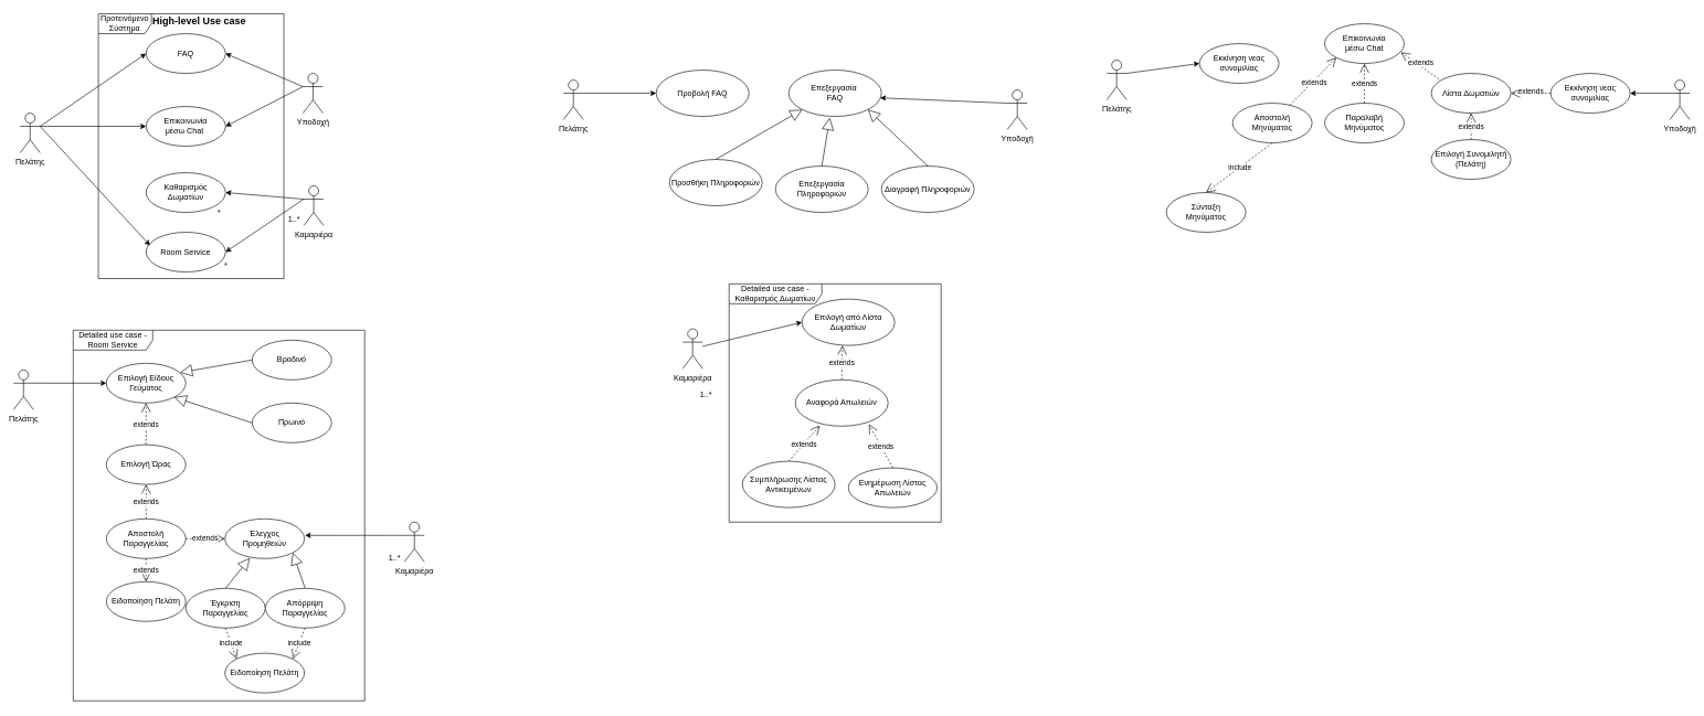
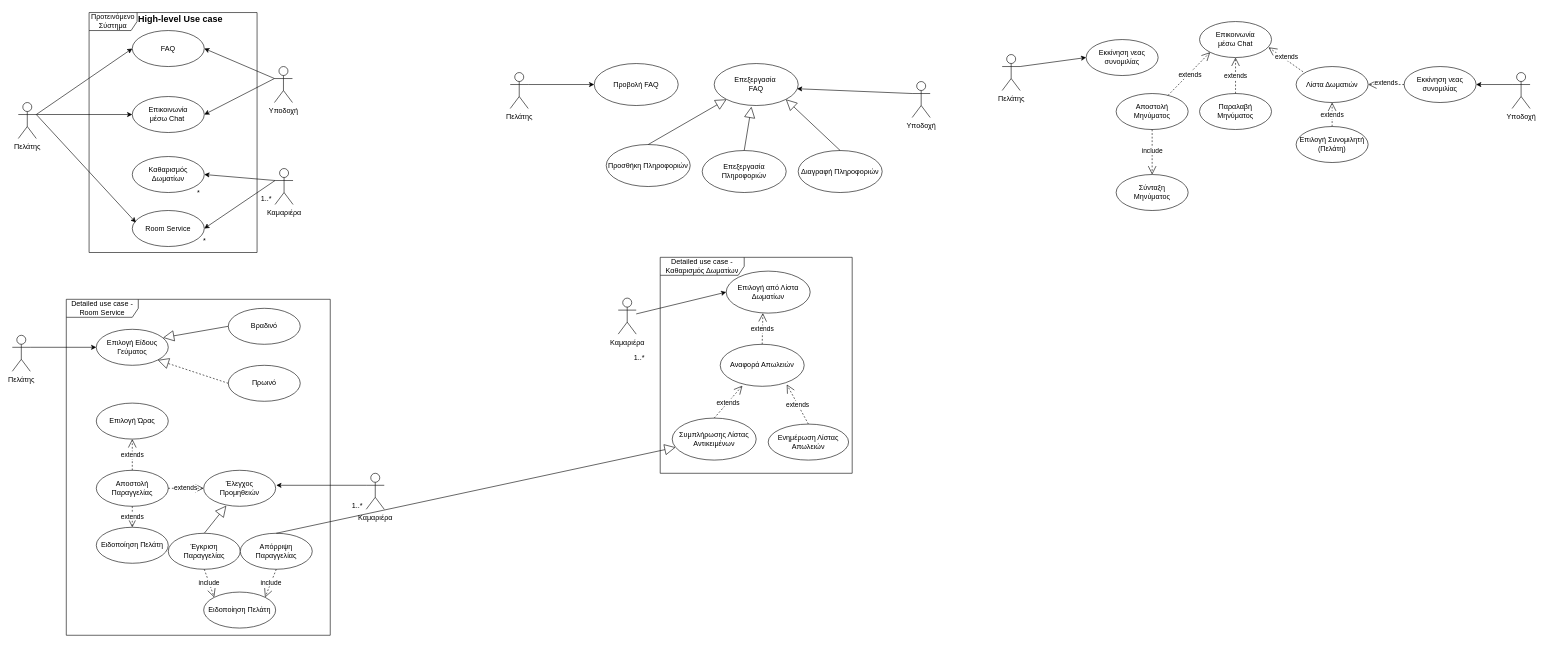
- <mxCell id="36" value="Σύνταξη &lt;br&gt;Μηνύματος" style="ellipse;whiteSpace=wrap;html=1;" parent="1" vertex="1"><mxGeometry x="1760" y="290" width="120" height="60" as="geometry" /></mxCell>
+ <mxCell id="36" value="Σύνταξη &lt;br&gt;Μηνύματος" style="ellipse;whiteSpace=wrap;html=1;" parent="1" vertex="1"><mxGeometry x="1860" y="290" width="120" height="60" as="geometry" /></mxCell>
- <mxCell id="75" value="&lt;br&gt;" style="endArrow=block;endSize=16;endFill=0;html=1;rounded=0;exitX=0;exitY=0.5;exitDx=0;exitDy=0;entryX=1;entryY=1;entryDx=0;entryDy=0;" edge="1" parent="1" source="50" target="51"><mxGeometry width="160" relative="1" as="geometry"><mxPoint x="200" y="820.98" as="sourcePoint" /><mxPoint x="280" y="598.01" as="targetPoint" /></mxGeometry></mxCell>
+ <mxCell id="75" value="&lt;br&gt;" style="endArrow=block;endSize=16;endFill=0;html=1;rounded=0;exitX=0;exitY=0.5;exitDx=0;exitDy=0;entryX=1;entryY=1;entryDx=0;entryDy=0;dashed=1;" edge="1" parent="1" source="50" target="51"><mxGeometry width="160" relative="1" as="geometry"><mxPoint x="200" y="820.98" as="sourcePoint" /><mxPoint x="280" y="598.01" as="targetPoint" /></mxGeometry></mxCell>
- <mxCell id="77" value="extends" style="endArrow=open;endSize=12;dashed=1;html=1;rounded=0;entryX=0.5;entryY=1;entryDx=0;entryDy=0;exitX=0.5;exitY=0;exitDx=0;exitDy=0;" edge="1" parent="1" source="53" target="51"><mxGeometry x="-0.032" width="160" relative="1" as="geometry"><mxPoint x="344" y="898.01" as="sourcePoint" /><mxPoint x="383.96" y="859.03" as="targetPoint" /><Array as="points" /><mxPoint as="offset" /></mxGeometry></mxCell>
- <mxCell id="83" value="&lt;br&gt;" style="endArrow=block;endSize=16;endFill=0;html=1;rounded=0;exitX=0.5;exitY=0;exitDx=0;exitDy=0;entryX=1;entryY=1;entryDx=0;entryDy=0;" edge="1" parent="1" source="81" target="57"><mxGeometry width="160" relative="1" as="geometry"><mxPoint x="520" y="1068.01" as="sourcePoint" /><mxPoint x="390" y="968.01" as="targetPoint" /></mxGeometry></mxCell>
+ <mxCell id="83" value="&lt;br&gt;" style="endArrow=block;endSize=16;endFill=0;html=1;rounded=0;exitX=0.5;exitY=0;exitDx=0;exitDy=0;" edge="1" parent="1" source="81" target="47"><mxGeometry width="160" relative="1" as="geometry"><mxPoint x="520" y="1068.01" as="sourcePoint" /><mxPoint x="390" y="968.01" as="targetPoint" /></mxGeometry></mxCell>
